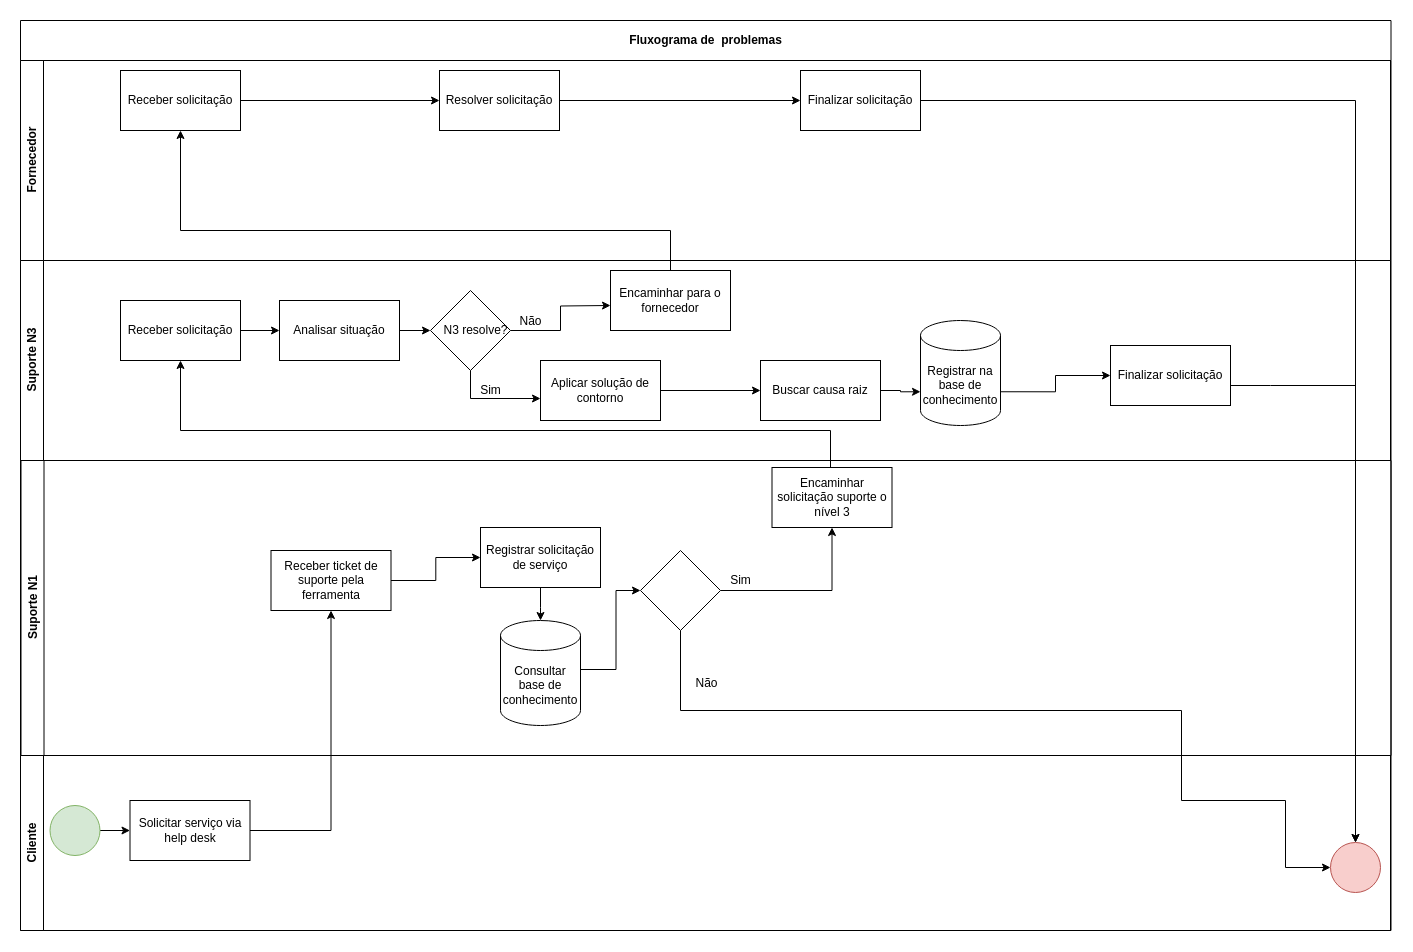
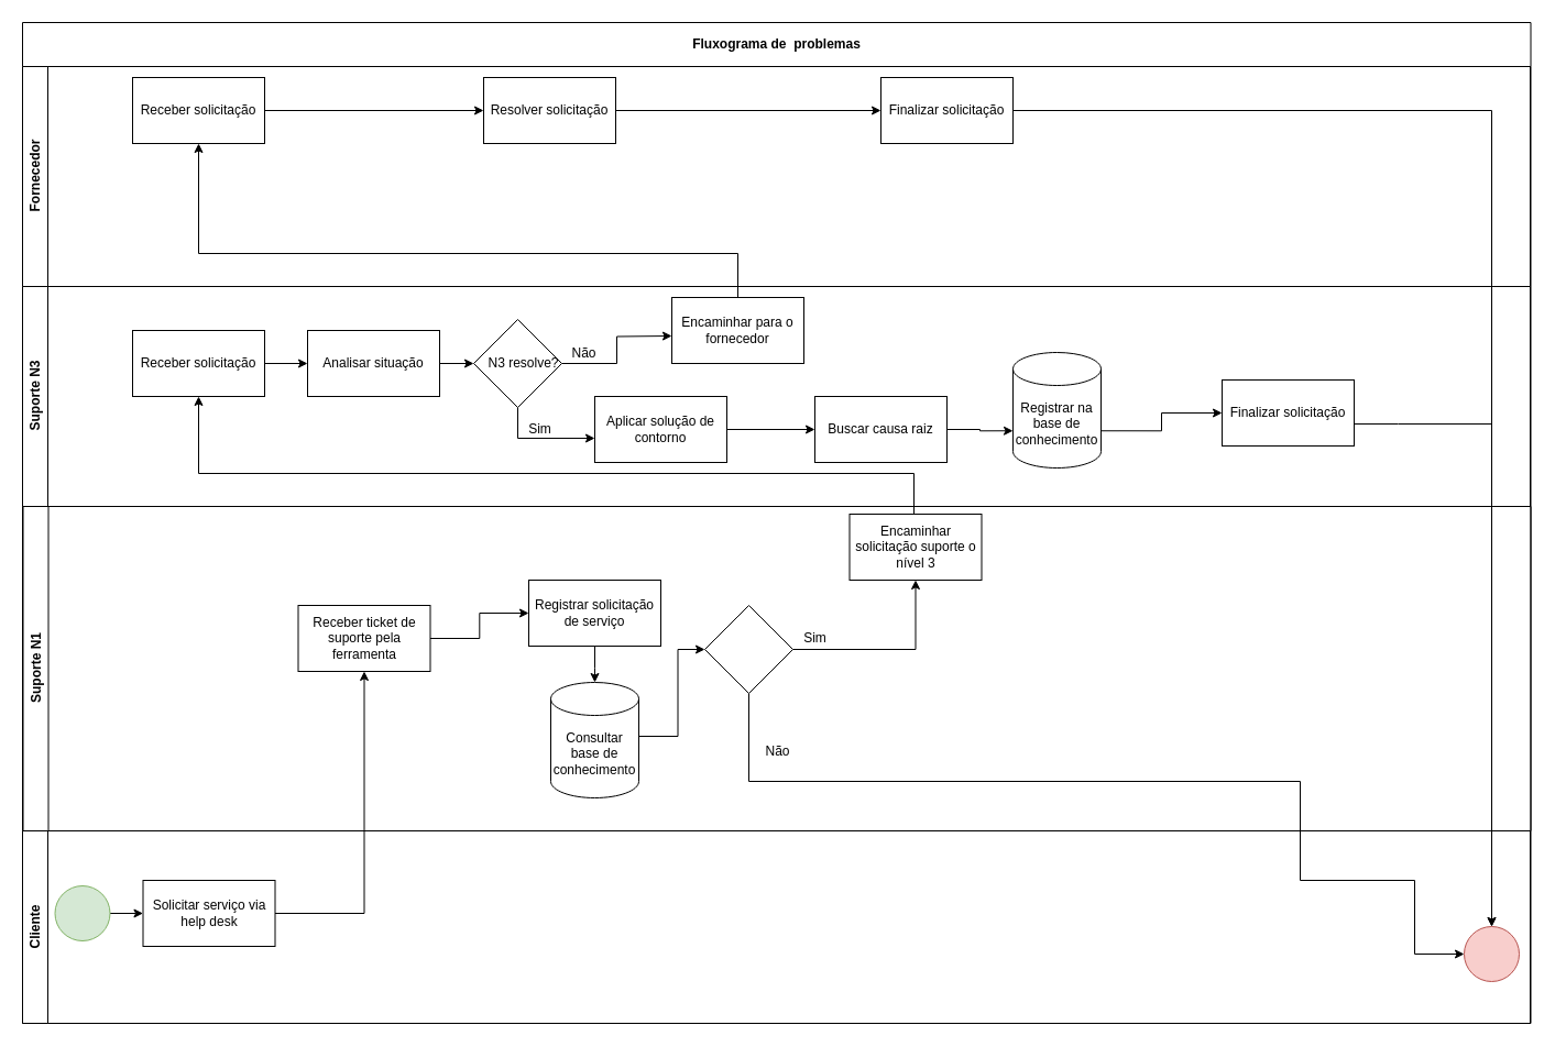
- <mxCell id="16" value="Buscar causa raiz" style="whiteSpace=wrap;html=1;rounded=0;" parent="3" vertex="1"><mxGeometry x="740" y="100" width="120" height="60" as="geometry" /></mxCell>
+ <mxCell id="16" value="Buscar causa raiz" style="whiteSpace=wrap;html=1;rounded=0;" parent="3" vertex="1"><mxGeometry x="720" y="100" width="120" height="60" as="geometry" /></mxCell>
